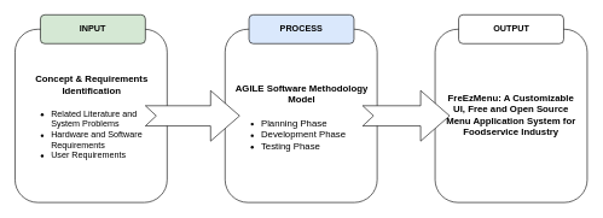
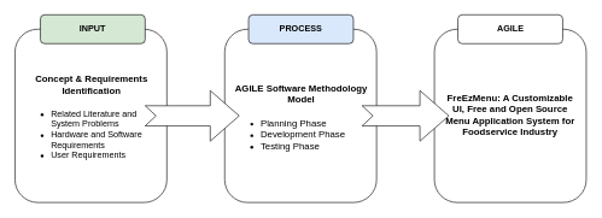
- <mxCell id="7" value="&lt;h4&gt;OUTPUT&lt;/h4&gt;" style="rounded=1;whiteSpace=wrap;html=1;" vertex="1" parent="1"><mxGeometry x="632.5" y="20" width="145" height="40" as="geometry" /></mxCell>
+ <mxCell id="7" value="&lt;h4&gt;AGILE&lt;/h4&gt;" style="rounded=1;whiteSpace=wrap;html=1;" vertex="1" parent="1"><mxGeometry x="632.5" y="20" width="145" height="40" as="geometry" /></mxCell>
